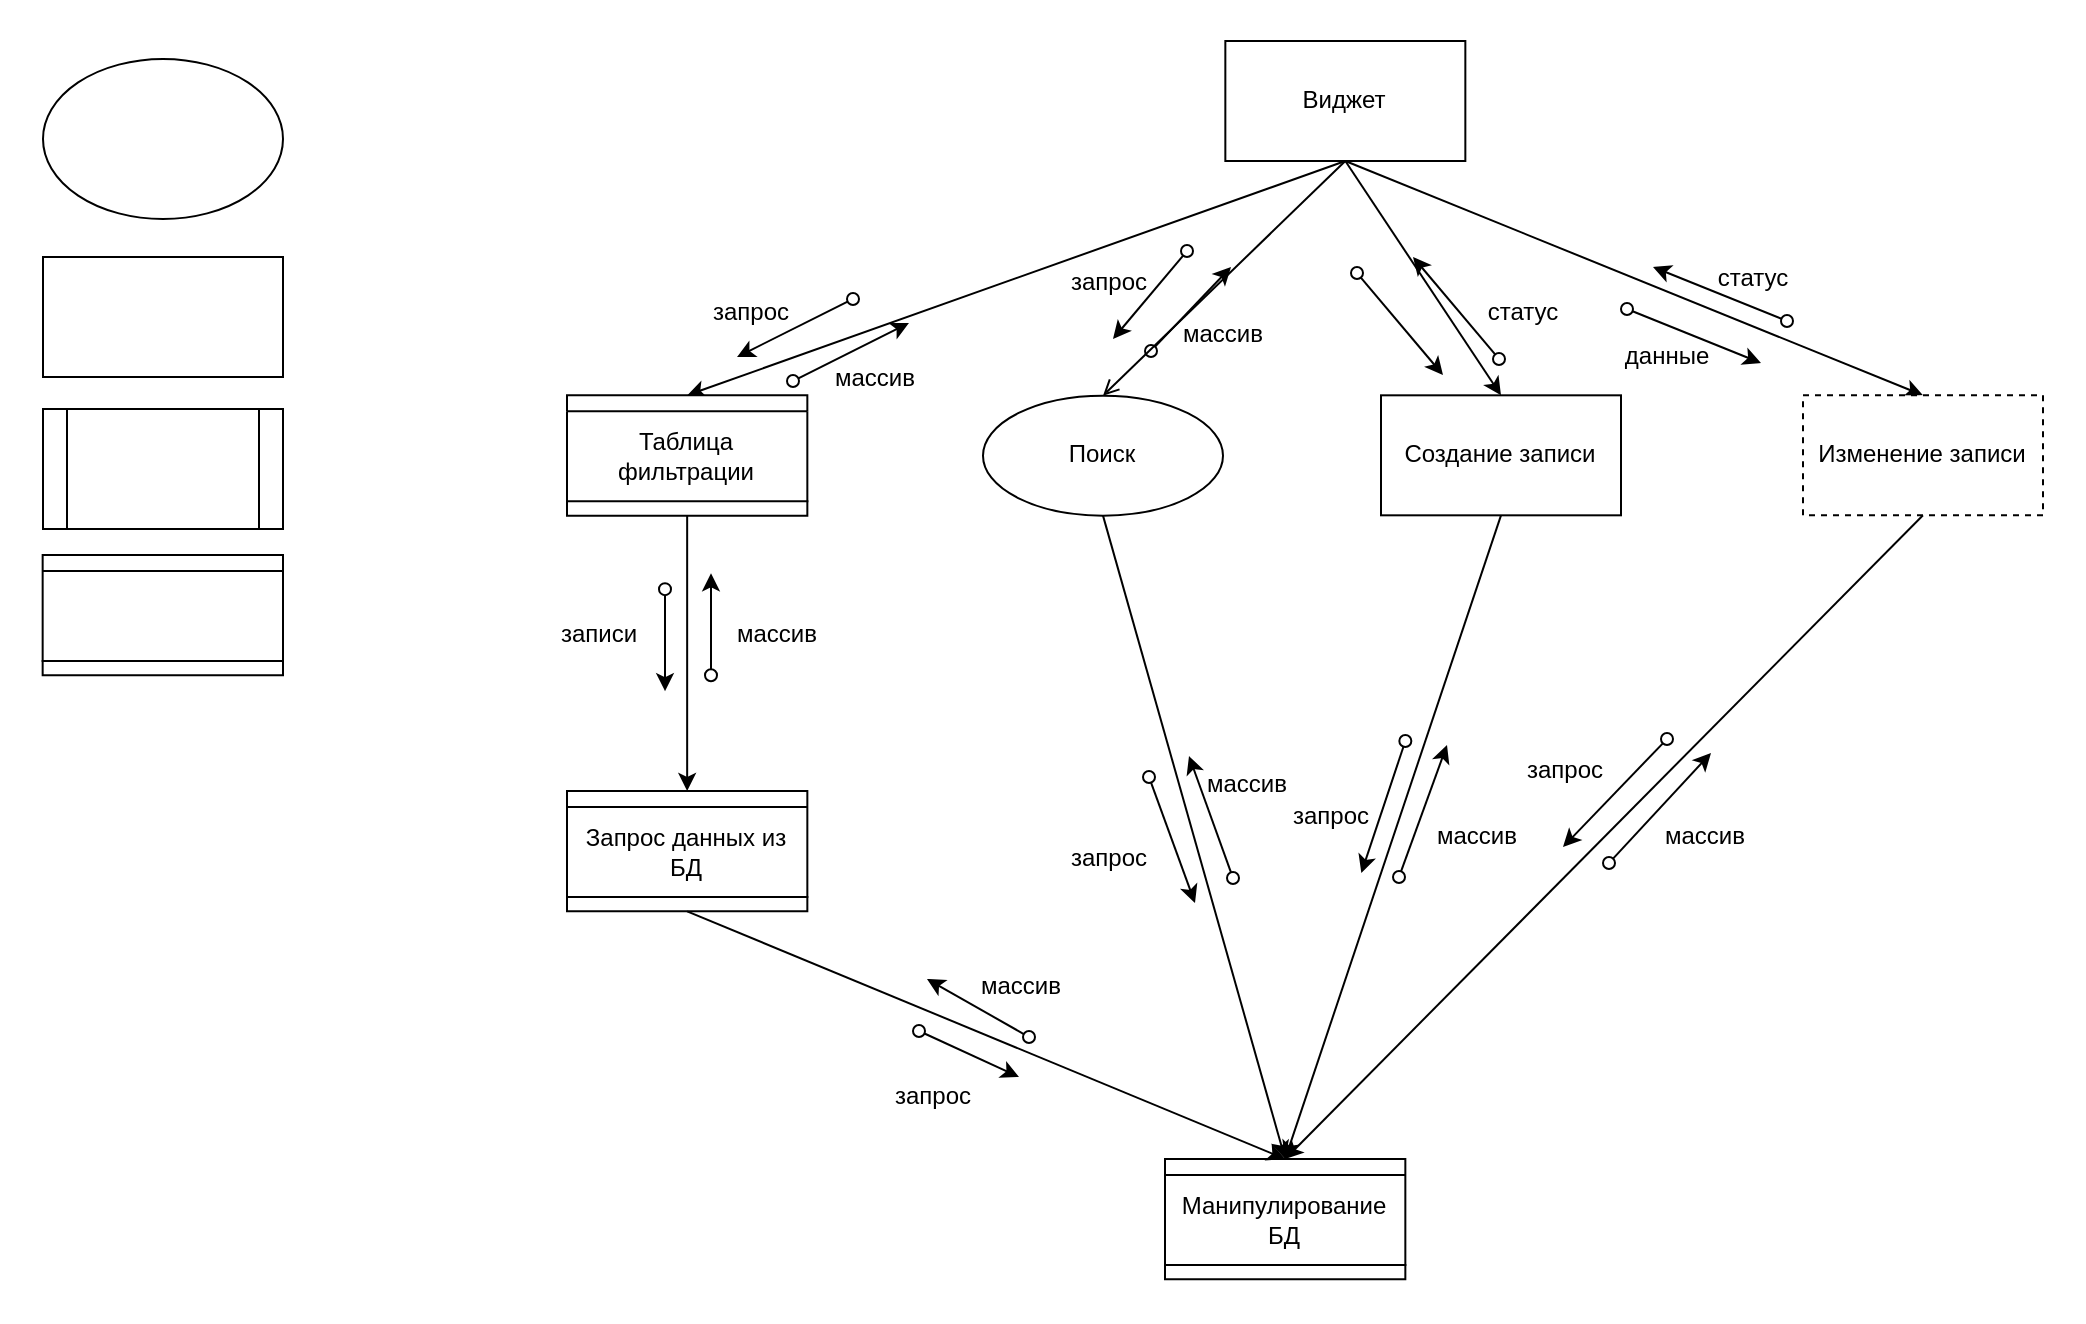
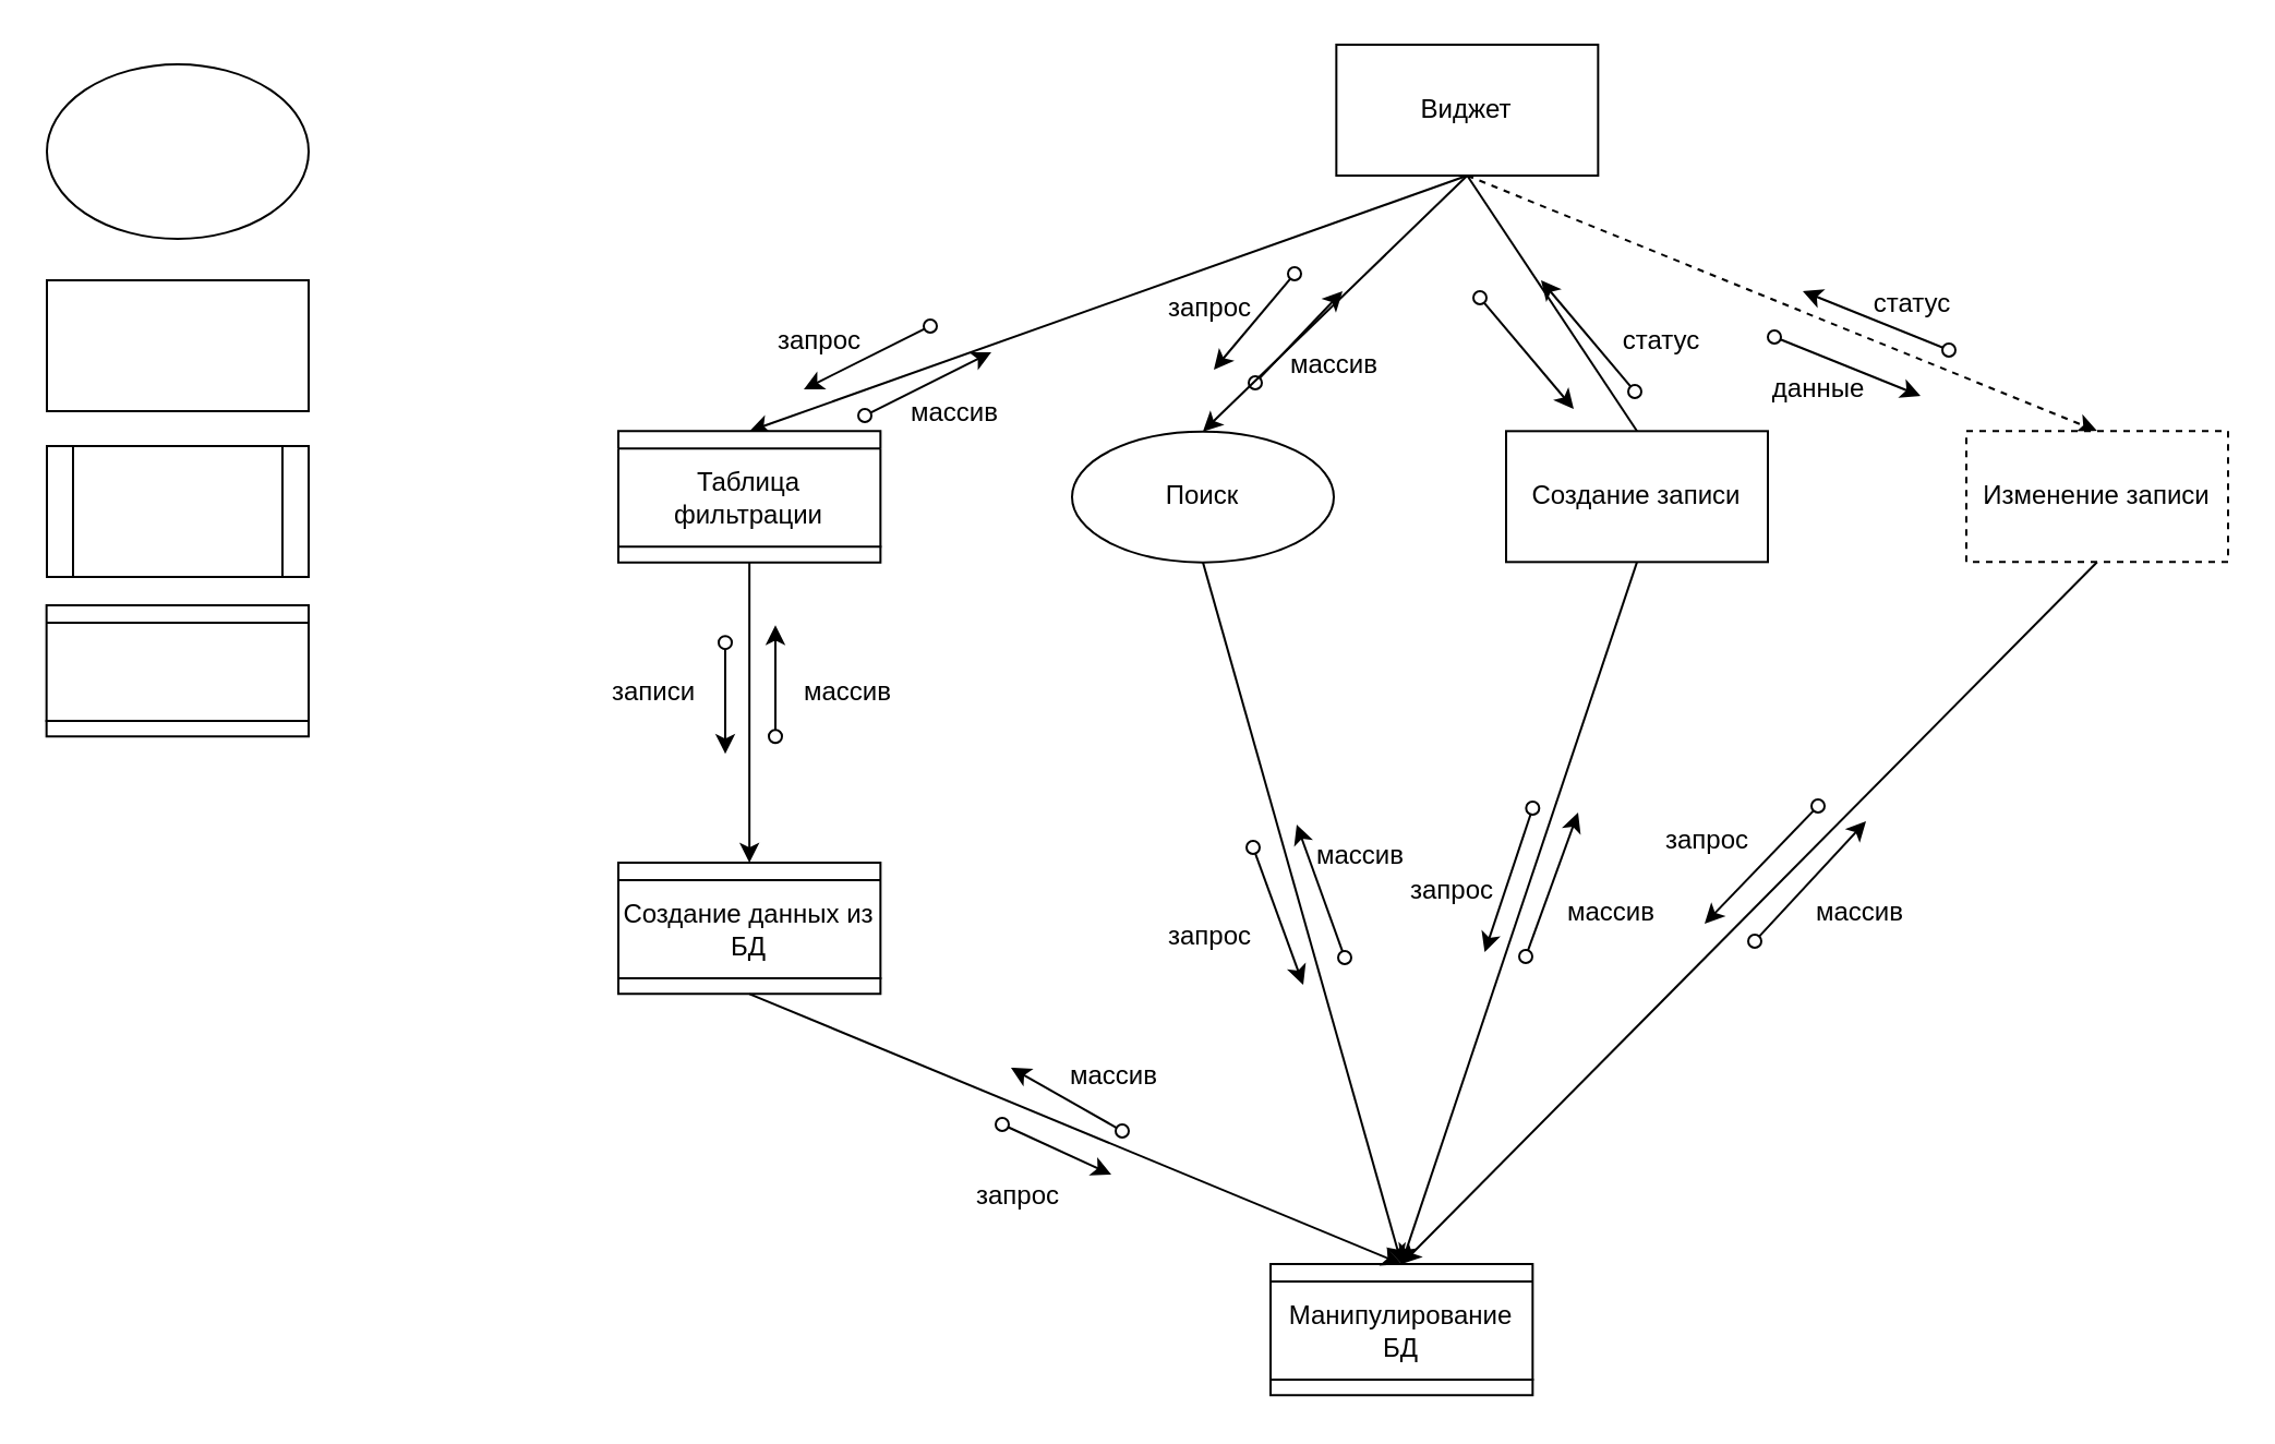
- <mxCell id="11" style="rounded=0;orthogonalLoop=1;jettySize=auto;html=1;exitX=0.5;exitY=1;exitDx=0;exitDy=0;entryX=0.5;entryY=0;entryDx=0;entryDy=0;" parent="1" source="12" target="29" edge="1"><mxGeometry relative="1" as="geometry" /></mxCell>
+ <mxCell id="11" style="rounded=0;orthogonalLoop=1;jettySize=auto;html=1;exitX=0.5;exitY=1;exitDx=0;exitDy=0;entryX=0.5;entryY=0;entryDx=0;entryDy=0;dashed=1;" parent="1" source="12" target="29" edge="1"><mxGeometry relative="1" as="geometry" /></mxCell>
- <mxCell id="10" style="rounded=0;orthogonalLoop=1;jettySize=auto;html=1;exitX=0.5;exitY=1;exitDx=0;exitDy=0;entryX=0.5;entryY=0;entryDx=0;entryDy=0;" parent="1" source="12" target="19" edge="1"><mxGeometry relative="1" as="geometry" /></mxCell>
+ <mxCell id="10" style="rounded=0;orthogonalLoop=1;jettySize=auto;html=1;exitX=0.5;exitY=1;exitDx=0;exitDy=0;entryX=0.5;entryY=0;entryDx=0;entryDy=0;endArrow=none;" parent="1" source="12" target="19" edge="1"><mxGeometry relative="1" as="geometry" /></mxCell>
- <mxCell id="9" style="rounded=0;orthogonalLoop=1;jettySize=auto;html=1;entryX=0.5;entryY=0;entryDx=0;entryDy=0;exitX=0.5;exitY=1;exitDx=0;exitDy=0;endArrow=open;" parent="1" source="12" target="17" edge="1"><mxGeometry relative="1" as="geometry" /></mxCell>
+ <mxCell id="9" style="rounded=0;orthogonalLoop=1;jettySize=auto;html=1;entryX=0.5;entryY=0;entryDx=0;entryDy=0;exitX=0.5;exitY=1;exitDx=0;exitDy=0;" parent="1" source="12" target="17" edge="1"><mxGeometry relative="1" as="geometry" /></mxCell>
- <mxCell id="26" value="Запрос данных из БД" style="shape=partialRectangle;connectable=1;fillColor=none;top=0;left=0;bottom=0;right=0;fontStyle=0;overflow=hidden;html=1;whiteSpace=wrap;movable=1;resizable=1;rotatable=1;deletable=1;editable=1;locked=0;" parent="25" vertex="1"><mxGeometry width="120.167" height="45" as="geometry"><mxRectangle width="120.167" height="45" as="alternateBounds" /></mxGeometry></mxCell>
+ <mxCell id="26" value="Создание данных из БД" style="shape=partialRectangle;connectable=1;fillColor=none;top=0;left=0;bottom=0;right=0;fontStyle=0;overflow=hidden;html=1;whiteSpace=wrap;movable=1;resizable=1;rotatable=1;deletable=1;editable=1;locked=0;" parent="25" vertex="1"><mxGeometry width="120.167" height="45" as="geometry"><mxRectangle width="120.167" height="45" as="alternateBounds" /></mxGeometry></mxCell>
